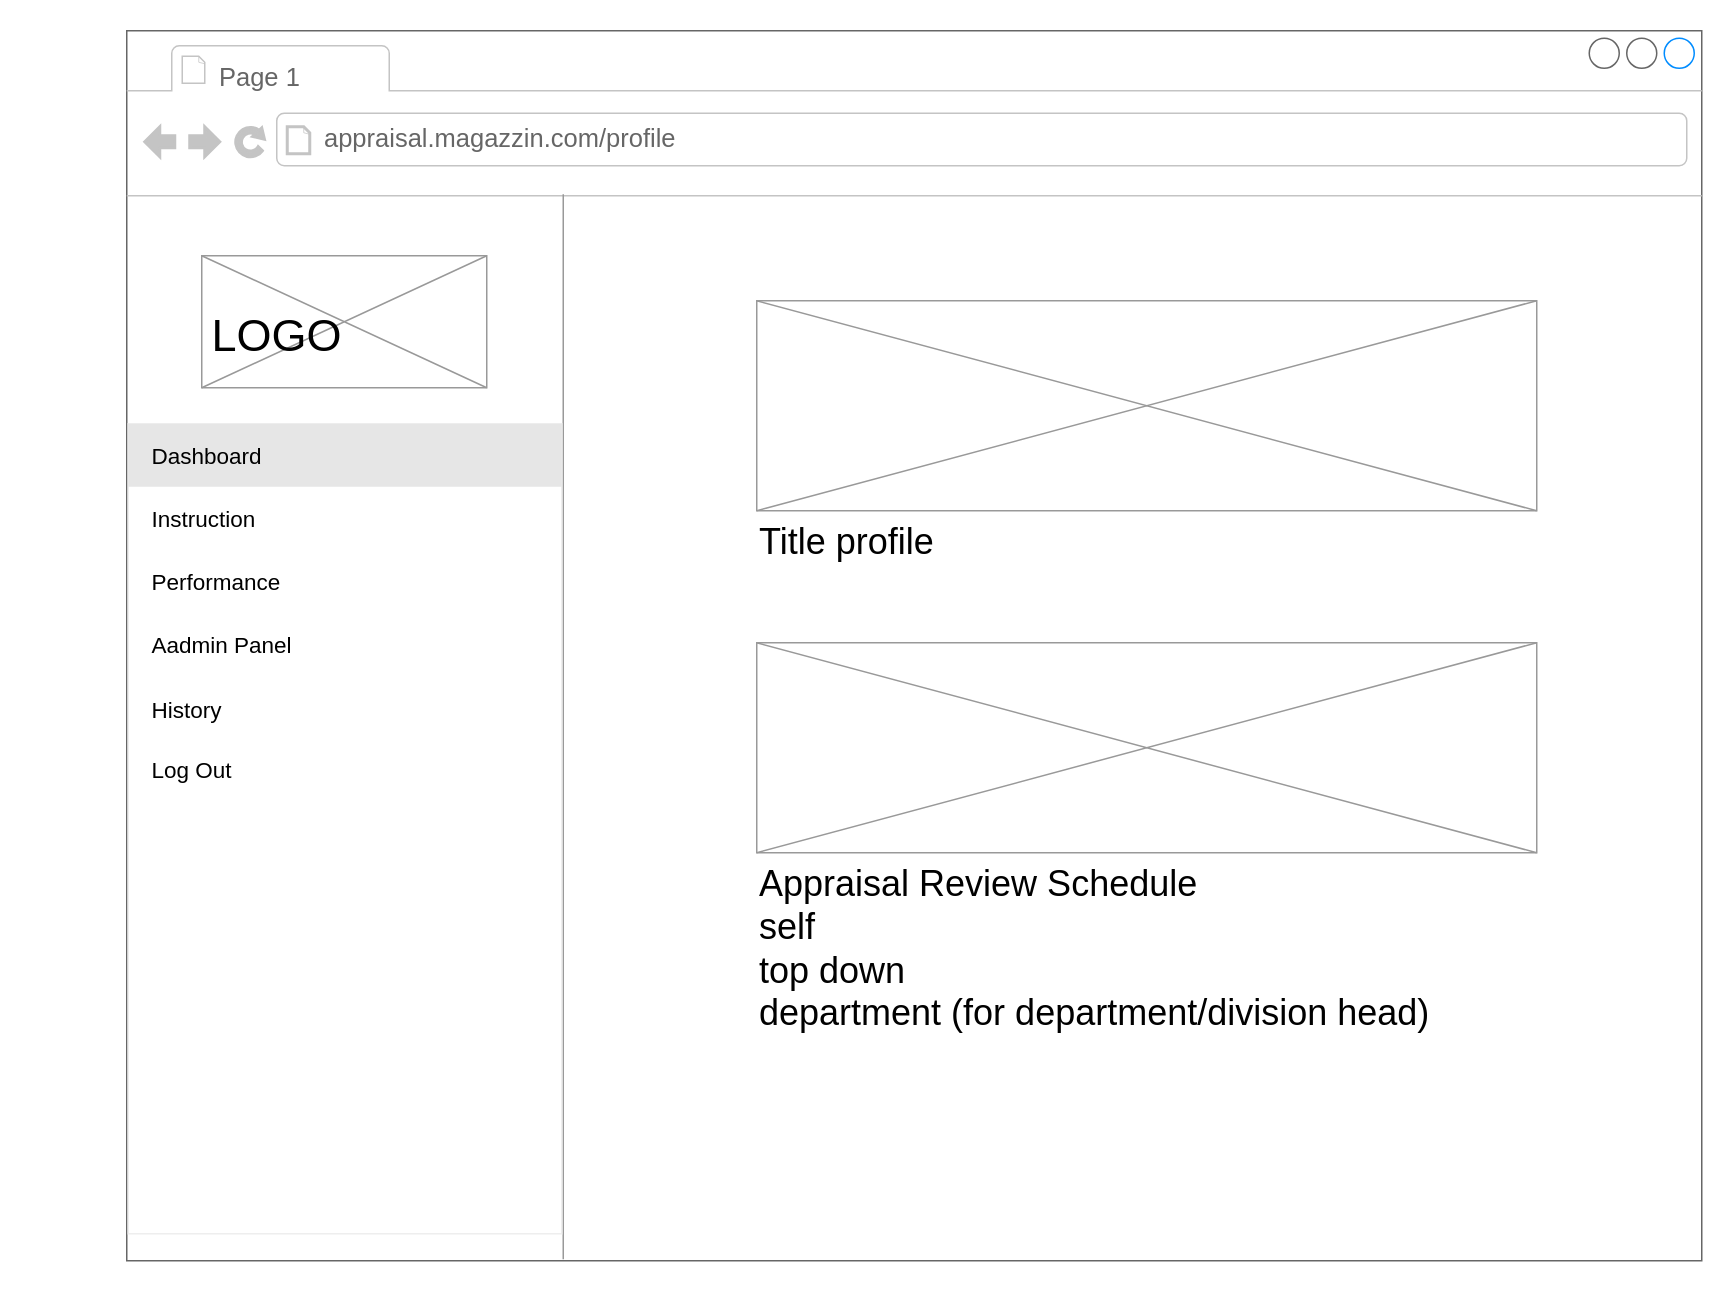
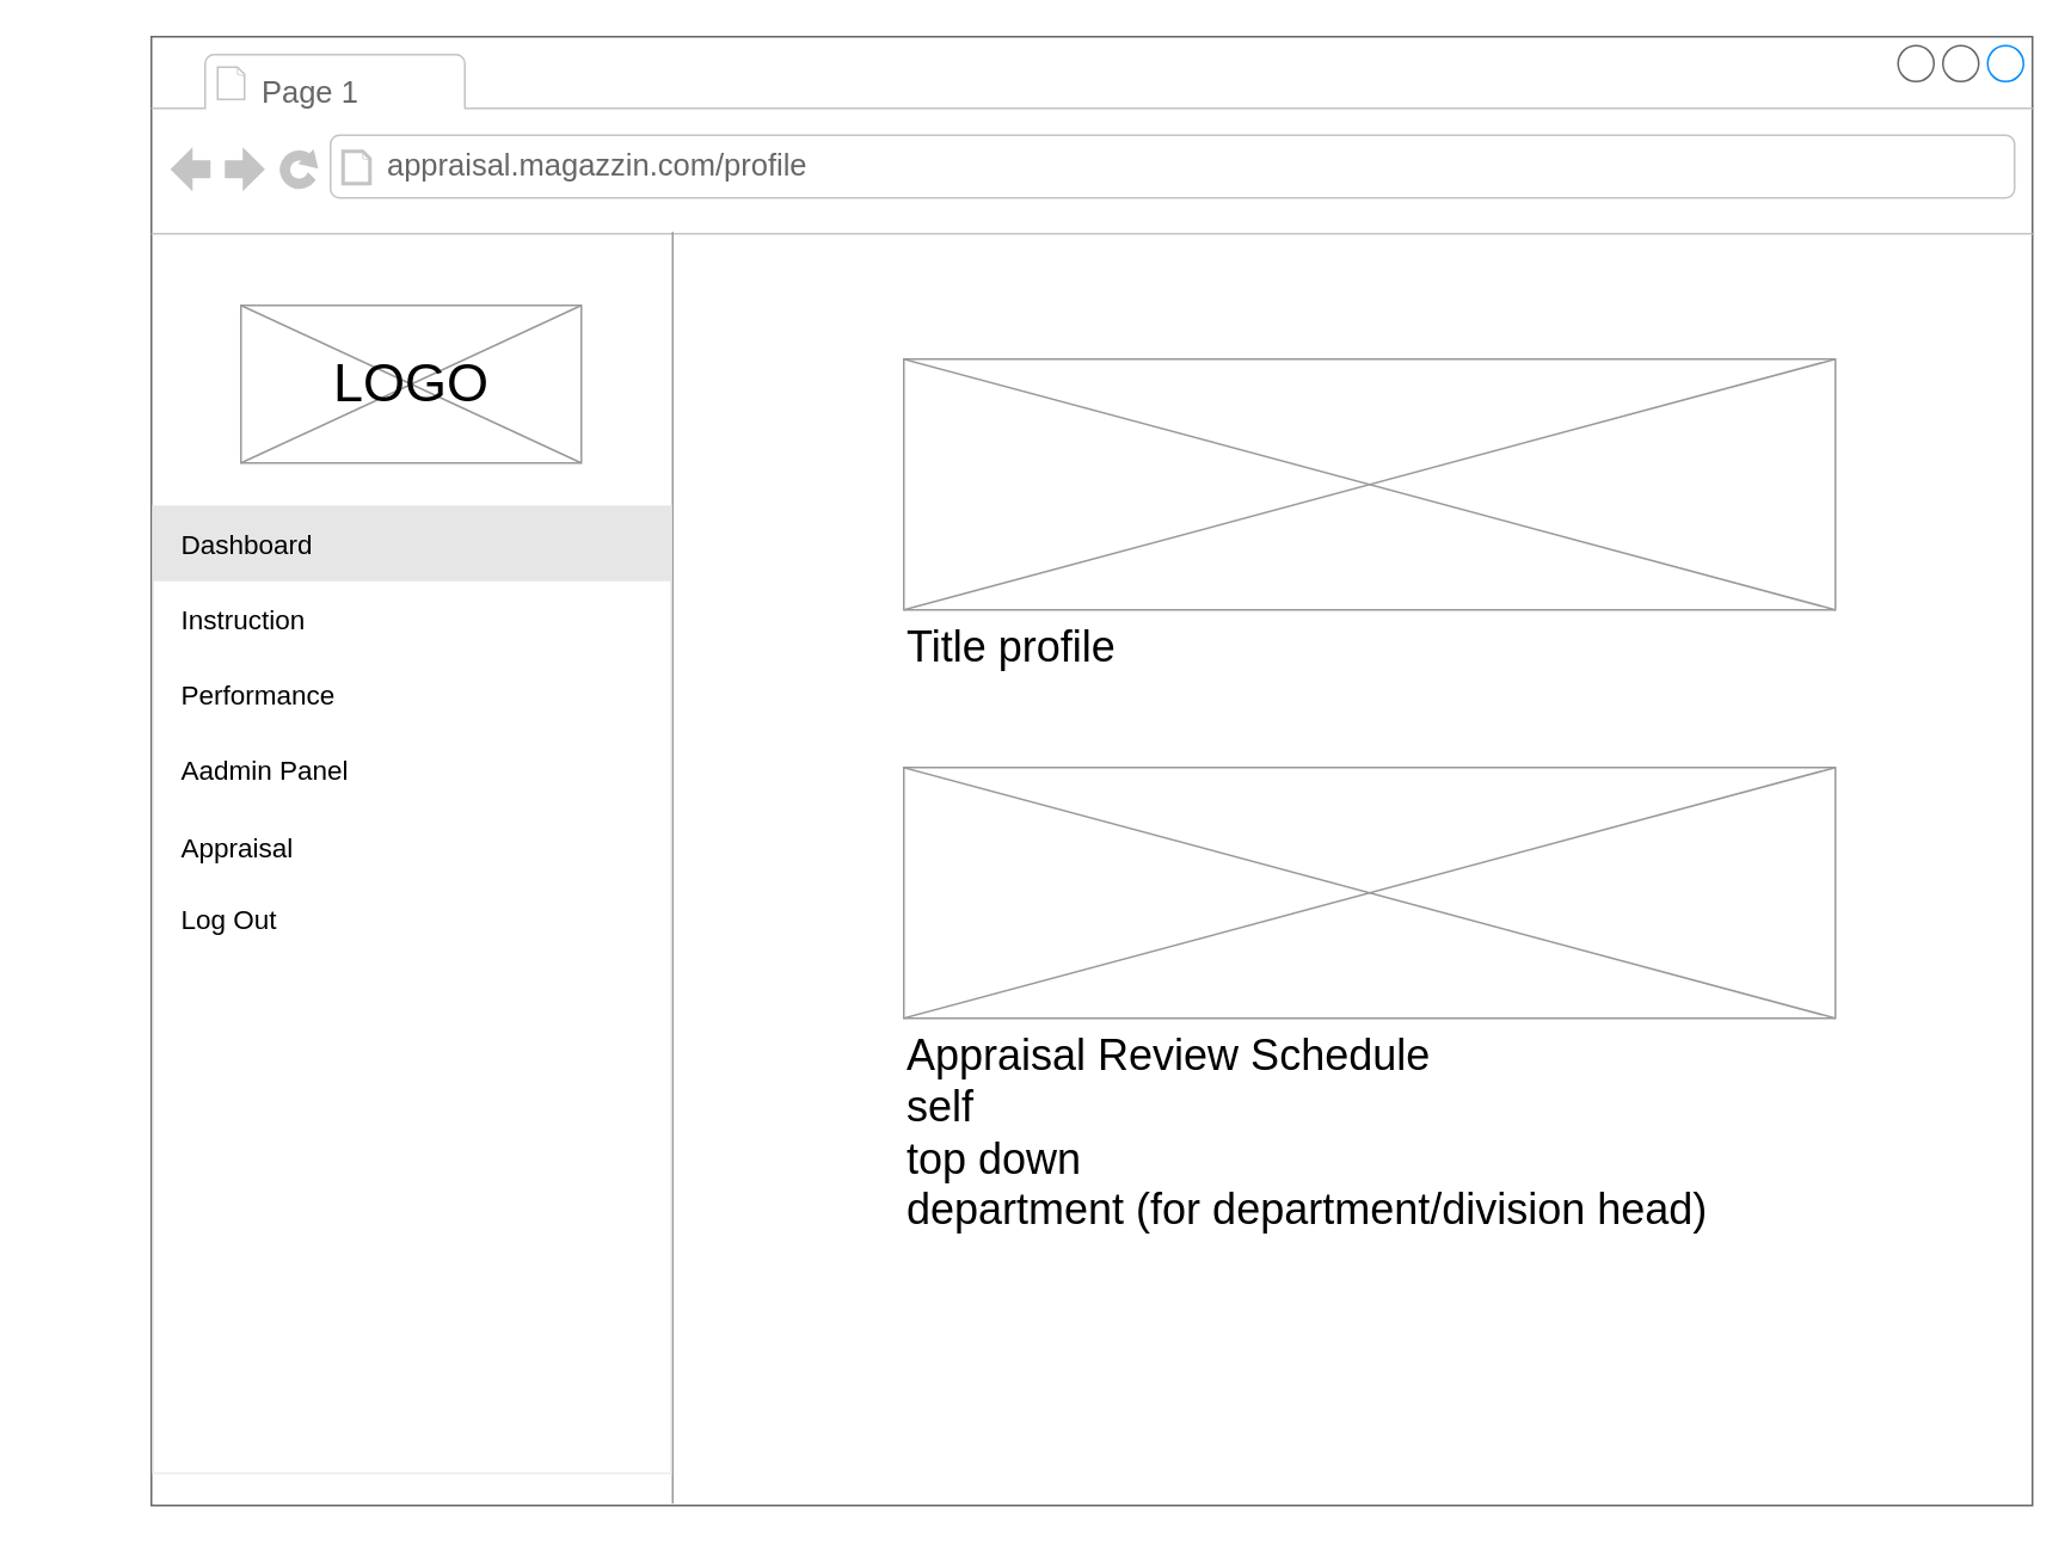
- <mxCell id="8" value="&lt;font face=&quot;Helvetica&quot;&gt;LOGO&lt;/font&gt;" style="text;html=1;points=[];align=left;verticalAlign=top;spacingTop=-4;fontSize=30;fontFamily=Verdana" parent="2" vertex="1"><mxGeometry x="54.5" y="183" width="95" height="50" as="geometry" /></mxCell>
+ <mxCell id="8" value="&lt;font face=&quot;Helvetica&quot;&gt;LOGO&lt;/font&gt;" style="text;html=1;points=[];align=left;verticalAlign=top;spacingTop=-4;fontSize=30;fontFamily=Verdana" parent="2" vertex="1"><mxGeometry x="99.5" y="173" width="95" height="50" as="geometry" /></mxCell>
- <mxCell id="16" value="History" style="text;verticalAlign=middle;fontSize=15;spacing=16;resizeWidth=1;" vertex="1" parent="11"><mxGeometry y="170" width="289.0" height="40" as="geometry" /></mxCell>
+ <mxCell id="16" value="Appraisal" style="text;verticalAlign=middle;fontSize=15;spacing=16;resizeWidth=1;" vertex="1" parent="11"><mxGeometry y="170" width="289.0" height="40" as="geometry" /></mxCell>
